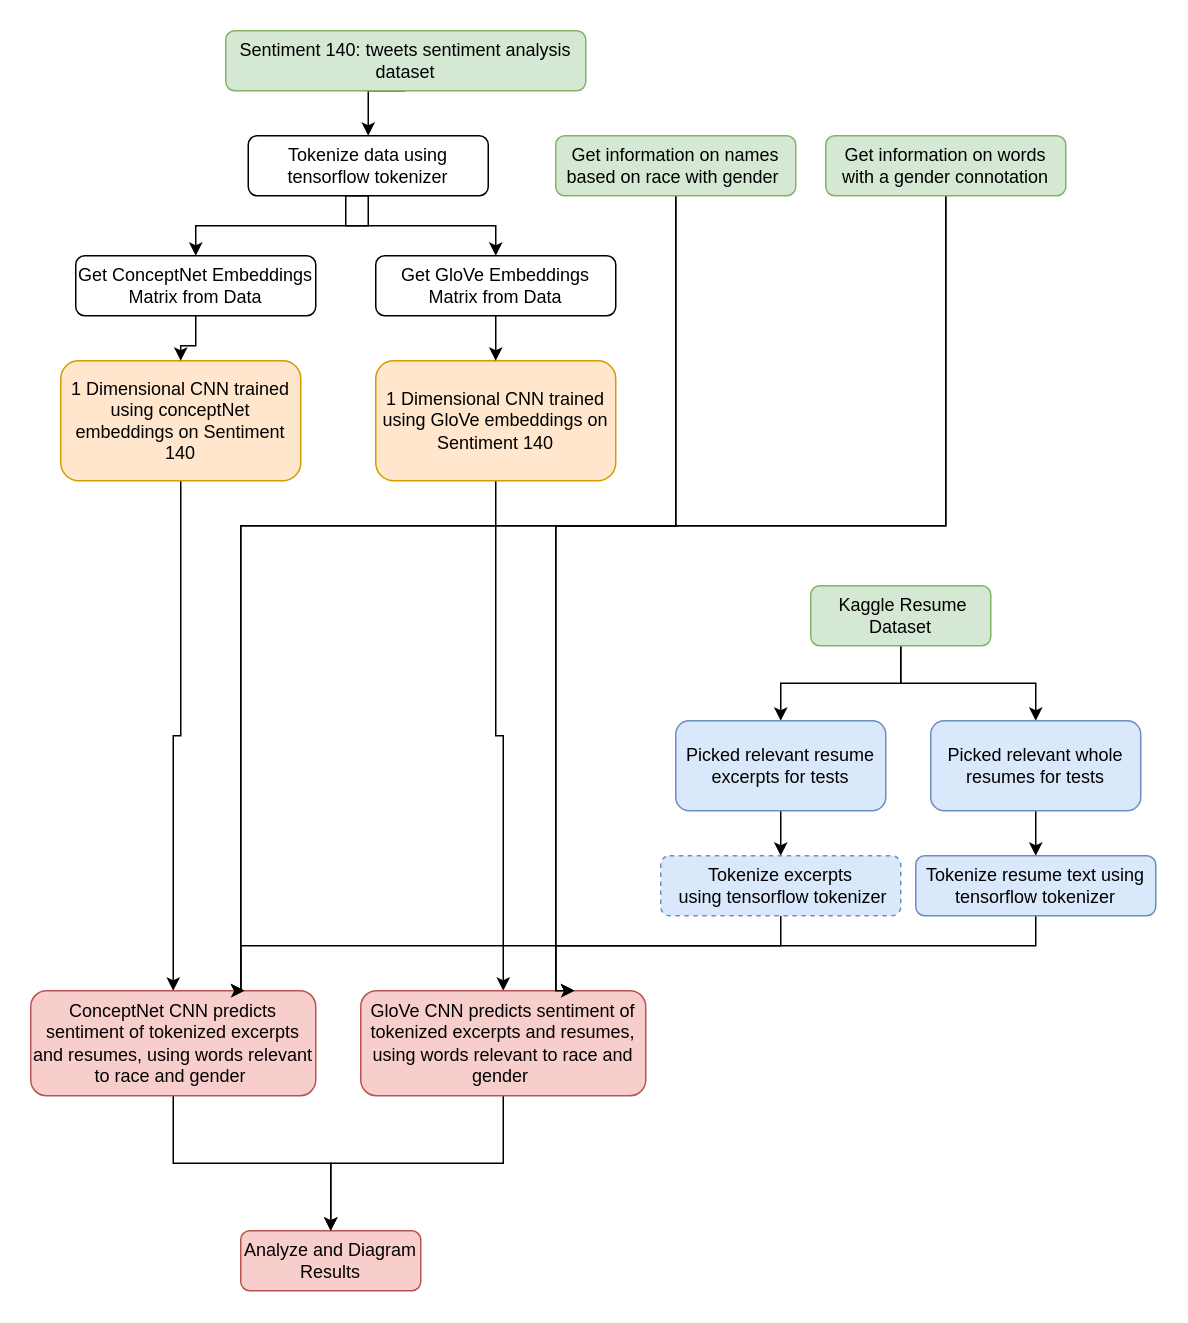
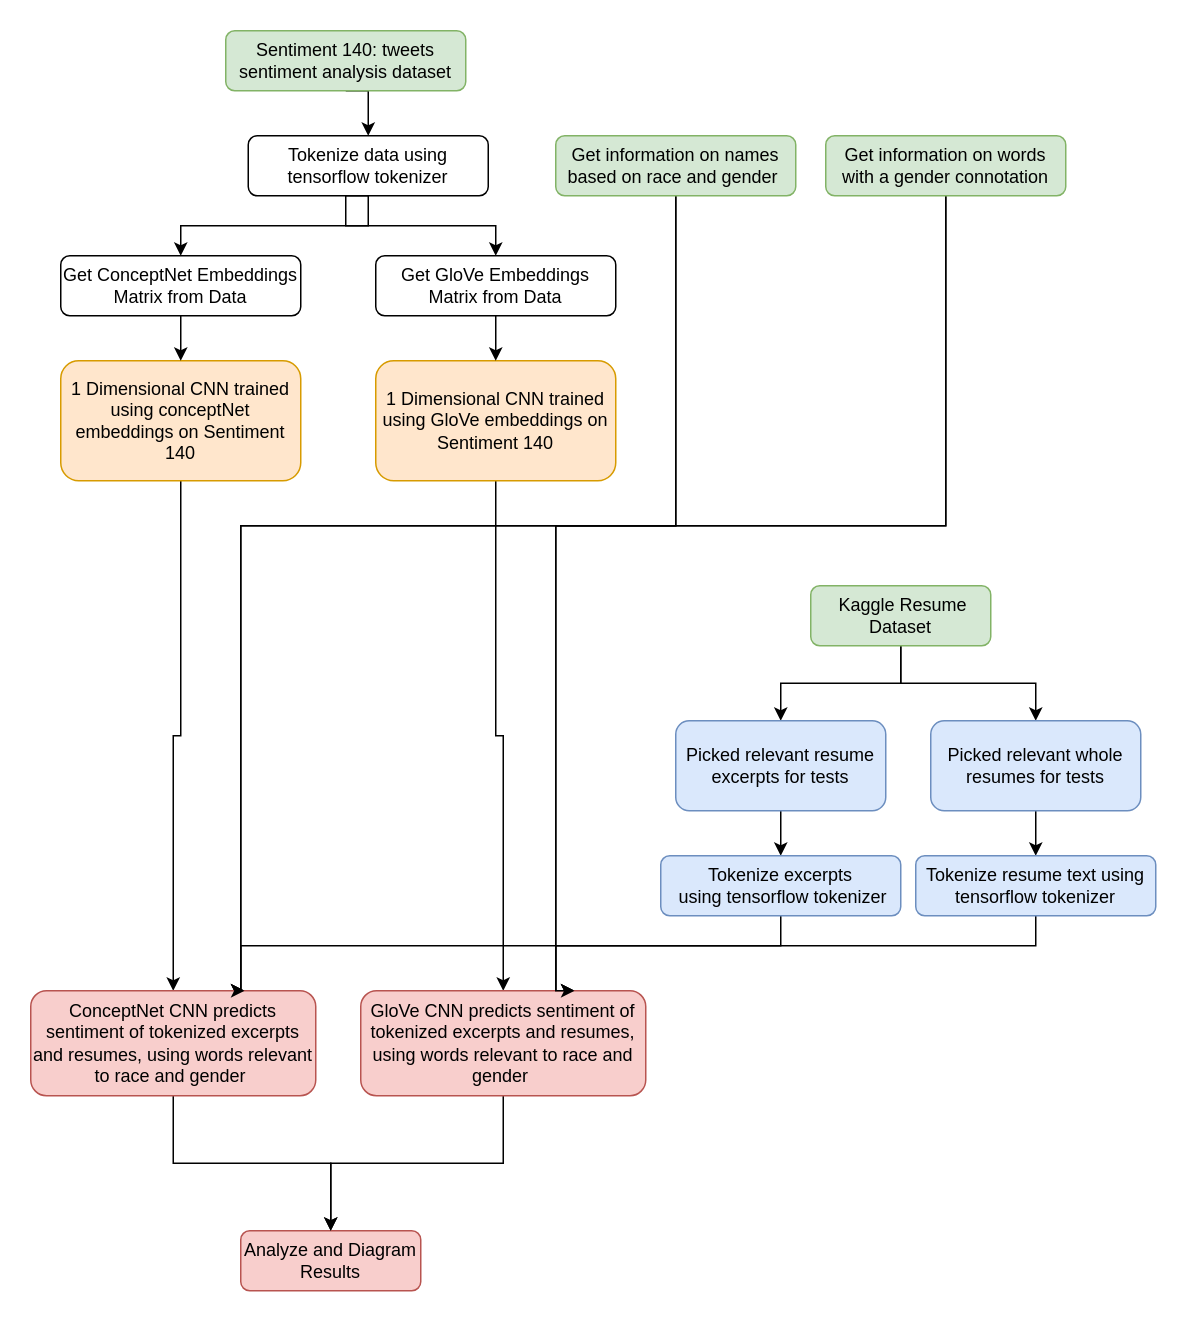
- <mxCell id="3" value="Sentiment 140: tweets sentiment analysis dataset" style="rounded=1;whiteSpace=wrap;html=1;fontSize=12;glass=0;strokeWidth=1;shadow=0;fillColor=#d5e8d4;strokeColor=#82b366;" parent="1" vertex="1"><mxGeometry x="150" y="20" width="240" height="40" as="geometry" /></mxCell>
+ <mxCell id="3" value="Sentiment 140: tweets sentiment analysis dataset" style="rounded=1;whiteSpace=wrap;html=1;fontSize=12;glass=0;strokeWidth=1;shadow=0;fillColor=#d5e8d4;strokeColor=#82b366;" parent="1" vertex="1"><mxGeometry x="150" y="20" width="160" height="40" as="geometry" /></mxCell>
- <mxCell id="10" value="Get information on names based on race with gender&amp;nbsp;" style="rounded=1;whiteSpace=wrap;html=1;fontSize=12;glass=0;strokeWidth=1;shadow=0;fillColor=#d5e8d4;strokeColor=#82b366;" parent="1" vertex="1"><mxGeometry x="370" y="90" width="160" height="40" as="geometry" /></mxCell>
+ <mxCell id="10" value="Get information on names based on race and gender&amp;nbsp;" style="rounded=1;whiteSpace=wrap;html=1;fontSize=12;glass=0;strokeWidth=1;shadow=0;fillColor=#d5e8d4;strokeColor=#82b366;" parent="1" vertex="1"><mxGeometry x="370" y="90" width="160" height="40" as="geometry" /></mxCell>
- <mxCell id="18" value="Get ConceptNet Embeddings Matrix from Data" style="rounded=1;whiteSpace=wrap;html=1;fontSize=12;glass=0;strokeWidth=1;shadow=0;" vertex="1" parent="1"><mxGeometry x="50" y="170" width="160" height="40" as="geometry" /></mxCell>
+ <mxCell id="18" value="Get ConceptNet Embeddings Matrix from Data" style="rounded=1;whiteSpace=wrap;html=1;fontSize=12;glass=0;strokeWidth=1;shadow=0;" vertex="1" parent="1"><mxGeometry x="40" y="170" width="160" height="40" as="geometry" /></mxCell>
- <mxCell id="34" value="Tokenize excerpts&lt;div&gt;&amp;nbsp;using tensorflow tokenizer&lt;/div&gt;" style="rounded=1;whiteSpace=wrap;html=1;fontSize=12;glass=0;strokeWidth=1;shadow=0;fillColor=#dae8fc;strokeColor=#6c8ebf;dashed=1;" vertex="1" parent="1"><mxGeometry x="440" y="570" width="160" height="40" as="geometry" /></mxCell>
+ <mxCell id="34" value="Tokenize excerpts&lt;div&gt;&amp;nbsp;using tensorflow tokenizer&lt;/div&gt;" style="rounded=1;whiteSpace=wrap;html=1;fontSize=12;glass=0;strokeWidth=1;shadow=0;fillColor=#dae8fc;strokeColor=#6c8ebf;" vertex="1" parent="1"><mxGeometry x="440" y="570" width="160" height="40" as="geometry" /></mxCell>
